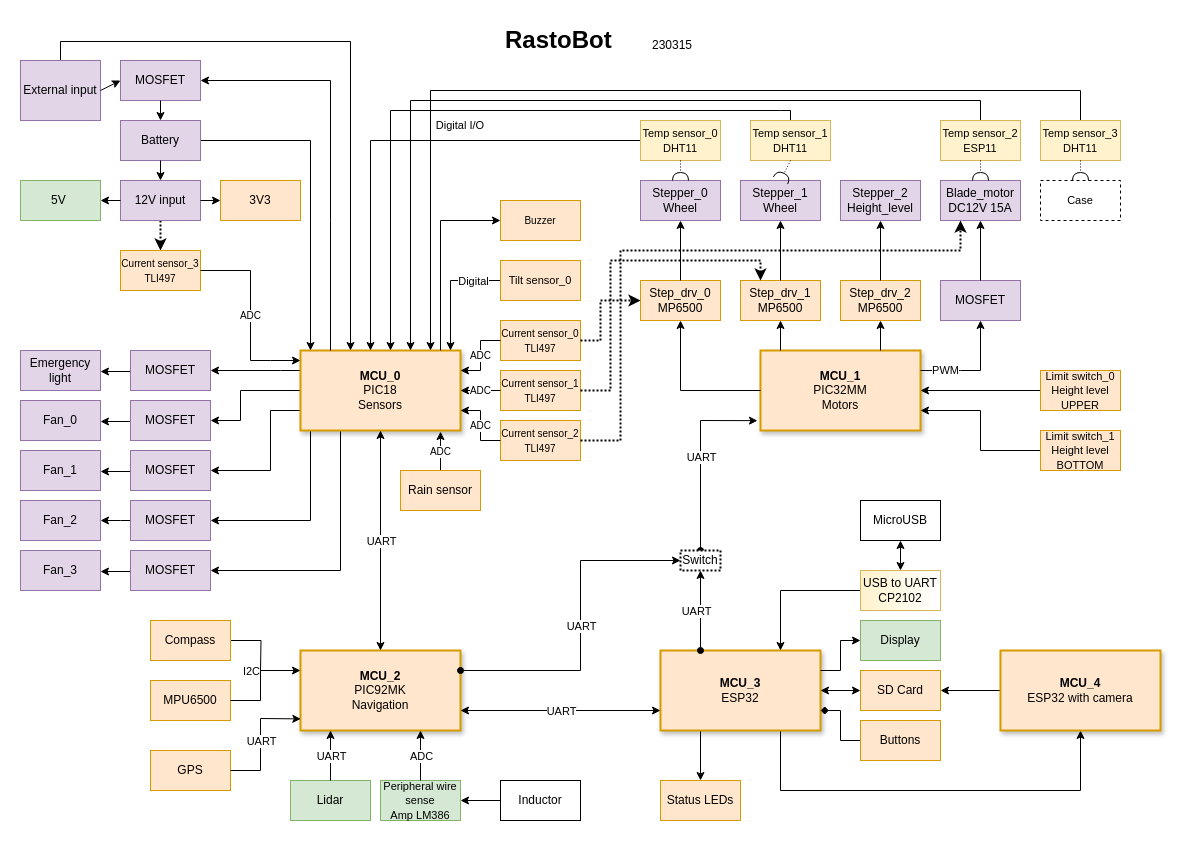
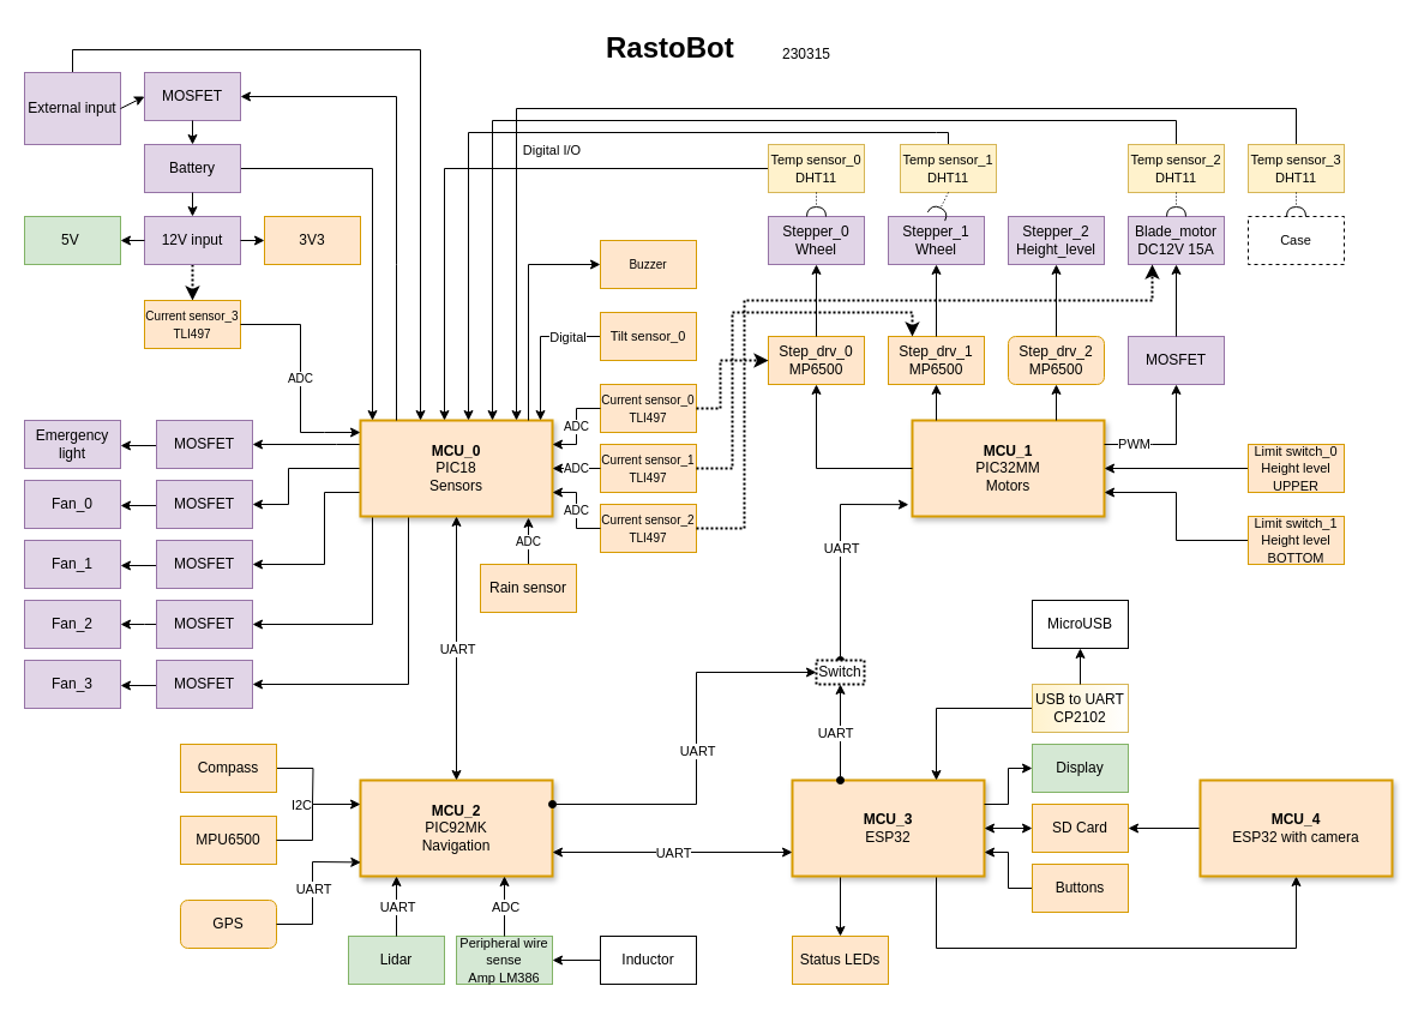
- <mxCell id="56" value="&lt;font style=&quot;font-size: 11px;&quot;&gt;Temp sensor_2&lt;br&gt;ESP11&lt;/font&gt;" style="rounded=0;whiteSpace=wrap;html=1;fillColor=#fff2cc;strokeColor=#d6b656;" parent="1" vertex="1"><mxGeometry x="940" y="120" width="80" height="40" as="geometry" /></mxCell>
+ <mxCell id="56" value="&lt;font style=&quot;font-size: 11px;&quot;&gt;Temp sensor_2&lt;br&gt;DHT11&lt;/font&gt;" style="rounded=0;whiteSpace=wrap;html=1;fillColor=#fff2cc;strokeColor=#d6b656;" parent="1" vertex="1"><mxGeometry x="940" y="120" width="80" height="40" as="geometry" /></mxCell>
- <mxCell id="44" value="Step_drv_2&lt;br&gt;MP6500" style="rounded=0;whiteSpace=wrap;html=1;fillColor=#ffe6cc;strokeColor=#d79b00;" parent="1" vertex="1"><mxGeometry x="840" y="280" width="80" height="40" as="geometry" /></mxCell>
+ <mxCell id="44" value="Step_drv_2&lt;br&gt;MP6500" style="whiteSpace=wrap;html=1;fillColor=#ffe6cc;strokeColor=#d79b00;rounded=1;" parent="1" vertex="1"><mxGeometry x="840" y="280" width="80" height="40" as="geometry" /></mxCell>
- <mxCell id="95" style="edgeStyle=orthogonalEdgeStyle;rounded=0;orthogonalLoop=1;jettySize=auto;html=1;exitX=0.5;exitY=1;exitDx=0;exitDy=0;entryX=0.5;entryY=0;entryDx=0;entryDy=0;fontSize=10;startArrow=classic;startFill=1;endArrow=classic;endFill=1;strokeColor=default;strokeWidth=1;" parent="1" source="96" target="94" edge="1"><mxGeometry relative="1" as="geometry" /></mxCell>
+ <mxCell id="95" style="edgeStyle=orthogonalEdgeStyle;rounded=0;orthogonalLoop=1;jettySize=auto;html=1;exitX=0.5;exitY=1;exitDx=0;exitDy=0;entryX=0.5;entryY=0;entryDx=0;entryDy=0;fontSize=10;startArrow=classic;startFill=1;endArrow=none;endFill=1;strokeColor=default;strokeWidth=1;" parent="1" source="96" target="94" edge="1"><mxGeometry relative="1" as="geometry" /></mxCell>
- <mxCell id="116" style="edgeStyle=orthogonalEdgeStyle;rounded=0;orthogonalLoop=1;jettySize=auto;html=1;exitX=0;exitY=0.5;exitDx=0;exitDy=0;entryX=1;entryY=0.75;entryDx=0;entryDy=0;fontSize=11;startArrow=none;startFill=0;endArrow=diamond;endFill=1;strokeColor=default;strokeWidth=1;" parent="1" source="117" target="12" edge="1"><mxGeometry relative="1" as="geometry" /></mxCell>
+ <mxCell id="116" style="edgeStyle=orthogonalEdgeStyle;rounded=0;orthogonalLoop=1;jettySize=auto;html=1;exitX=0;exitY=0.5;exitDx=0;exitDy=0;entryX=1;entryY=0.75;entryDx=0;entryDy=0;fontSize=11;startArrow=none;startFill=0;endArrow=classic;endFill=1;strokeColor=default;strokeWidth=1;" parent="1" source="117" target="12" edge="1"><mxGeometry relative="1" as="geometry" /></mxCell>
- <mxCell id="99" value="GPS" style="rounded=0;whiteSpace=wrap;html=1;fillColor=#ffe6cc;strokeColor=#d79b00;" parent="1" vertex="1"><mxGeometry x="150" y="750" width="80" height="40" as="geometry" /></mxCell>
+ <mxCell id="99" value="GPS" style="whiteSpace=wrap;html=1;fillColor=#ffe6cc;strokeColor=#d79b00;rounded=1;" parent="1" vertex="1"><mxGeometry x="150" y="750" width="80" height="40" as="geometry" /></mxCell>
